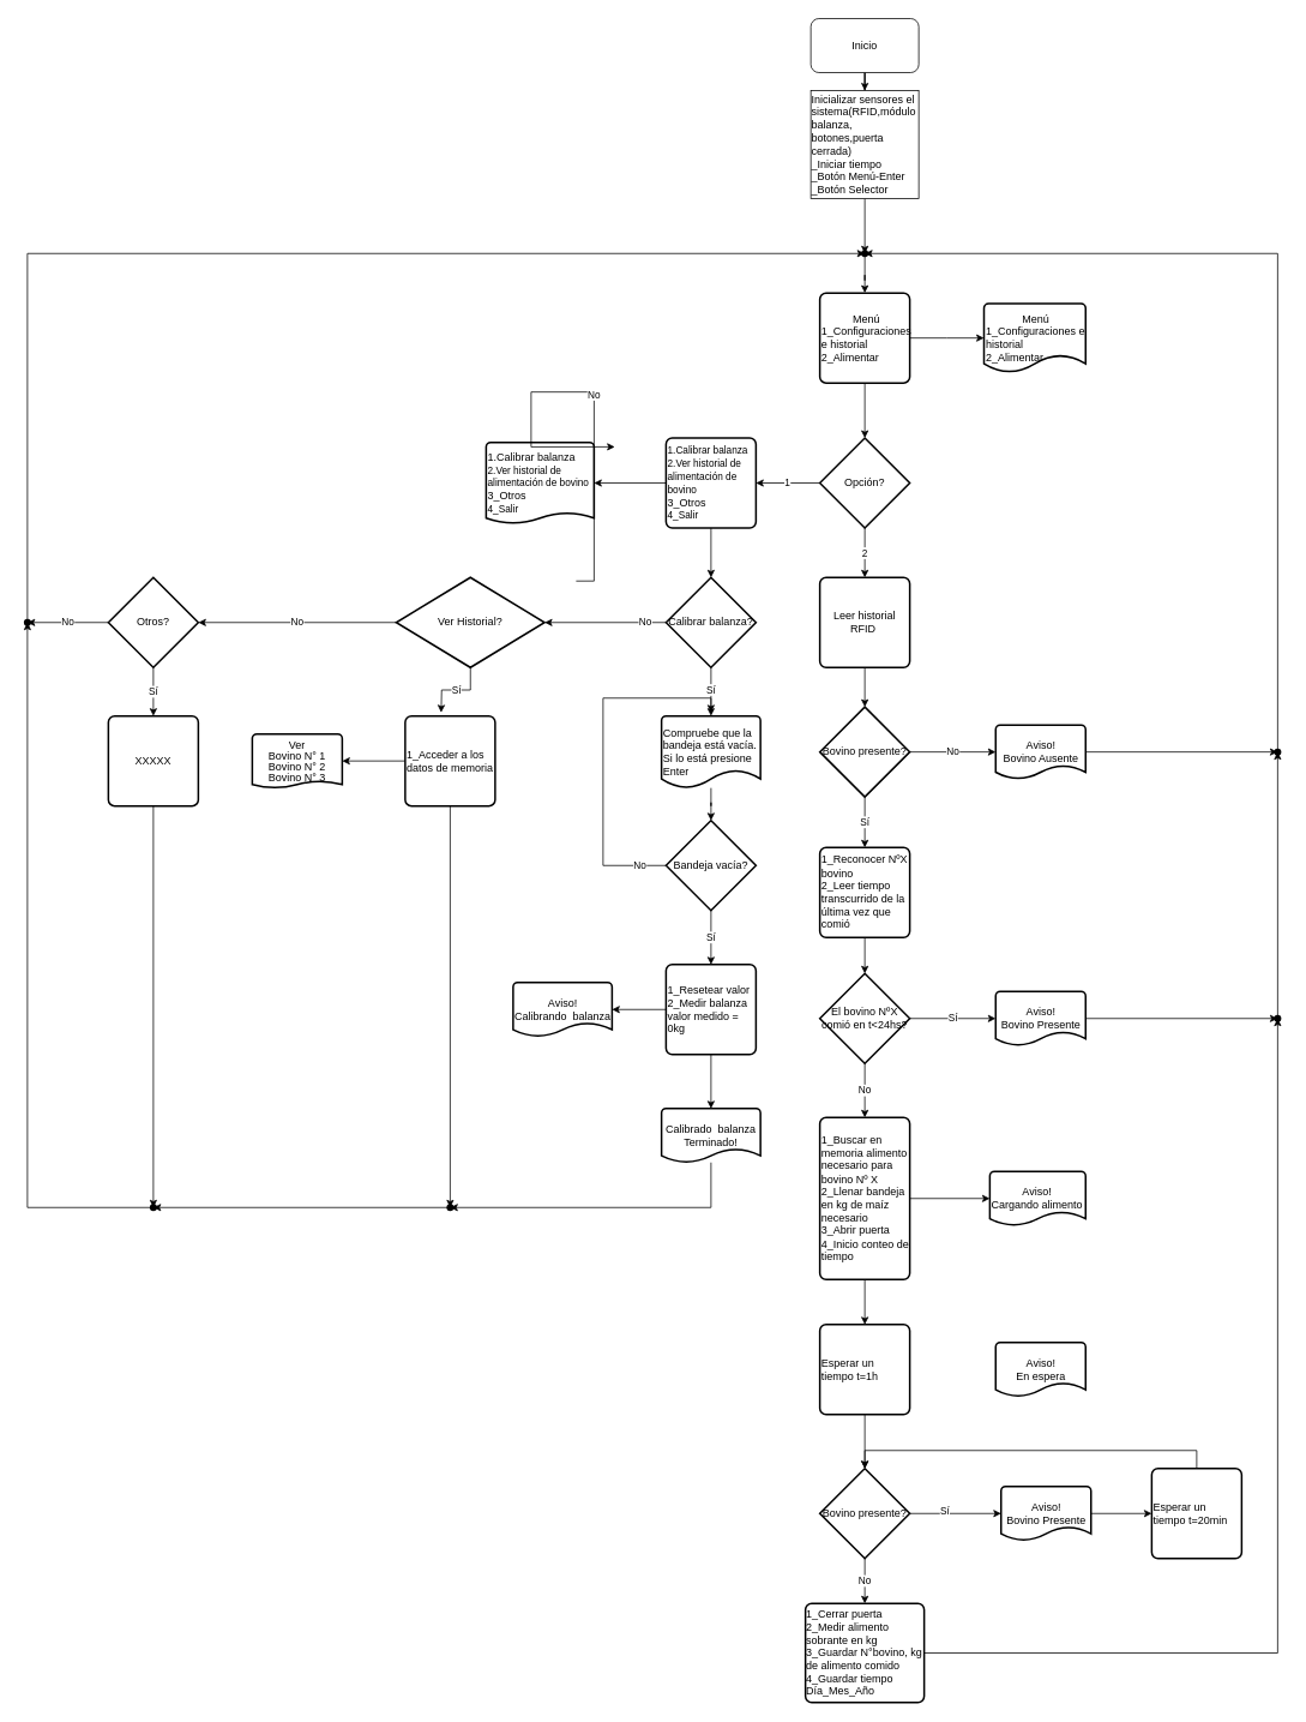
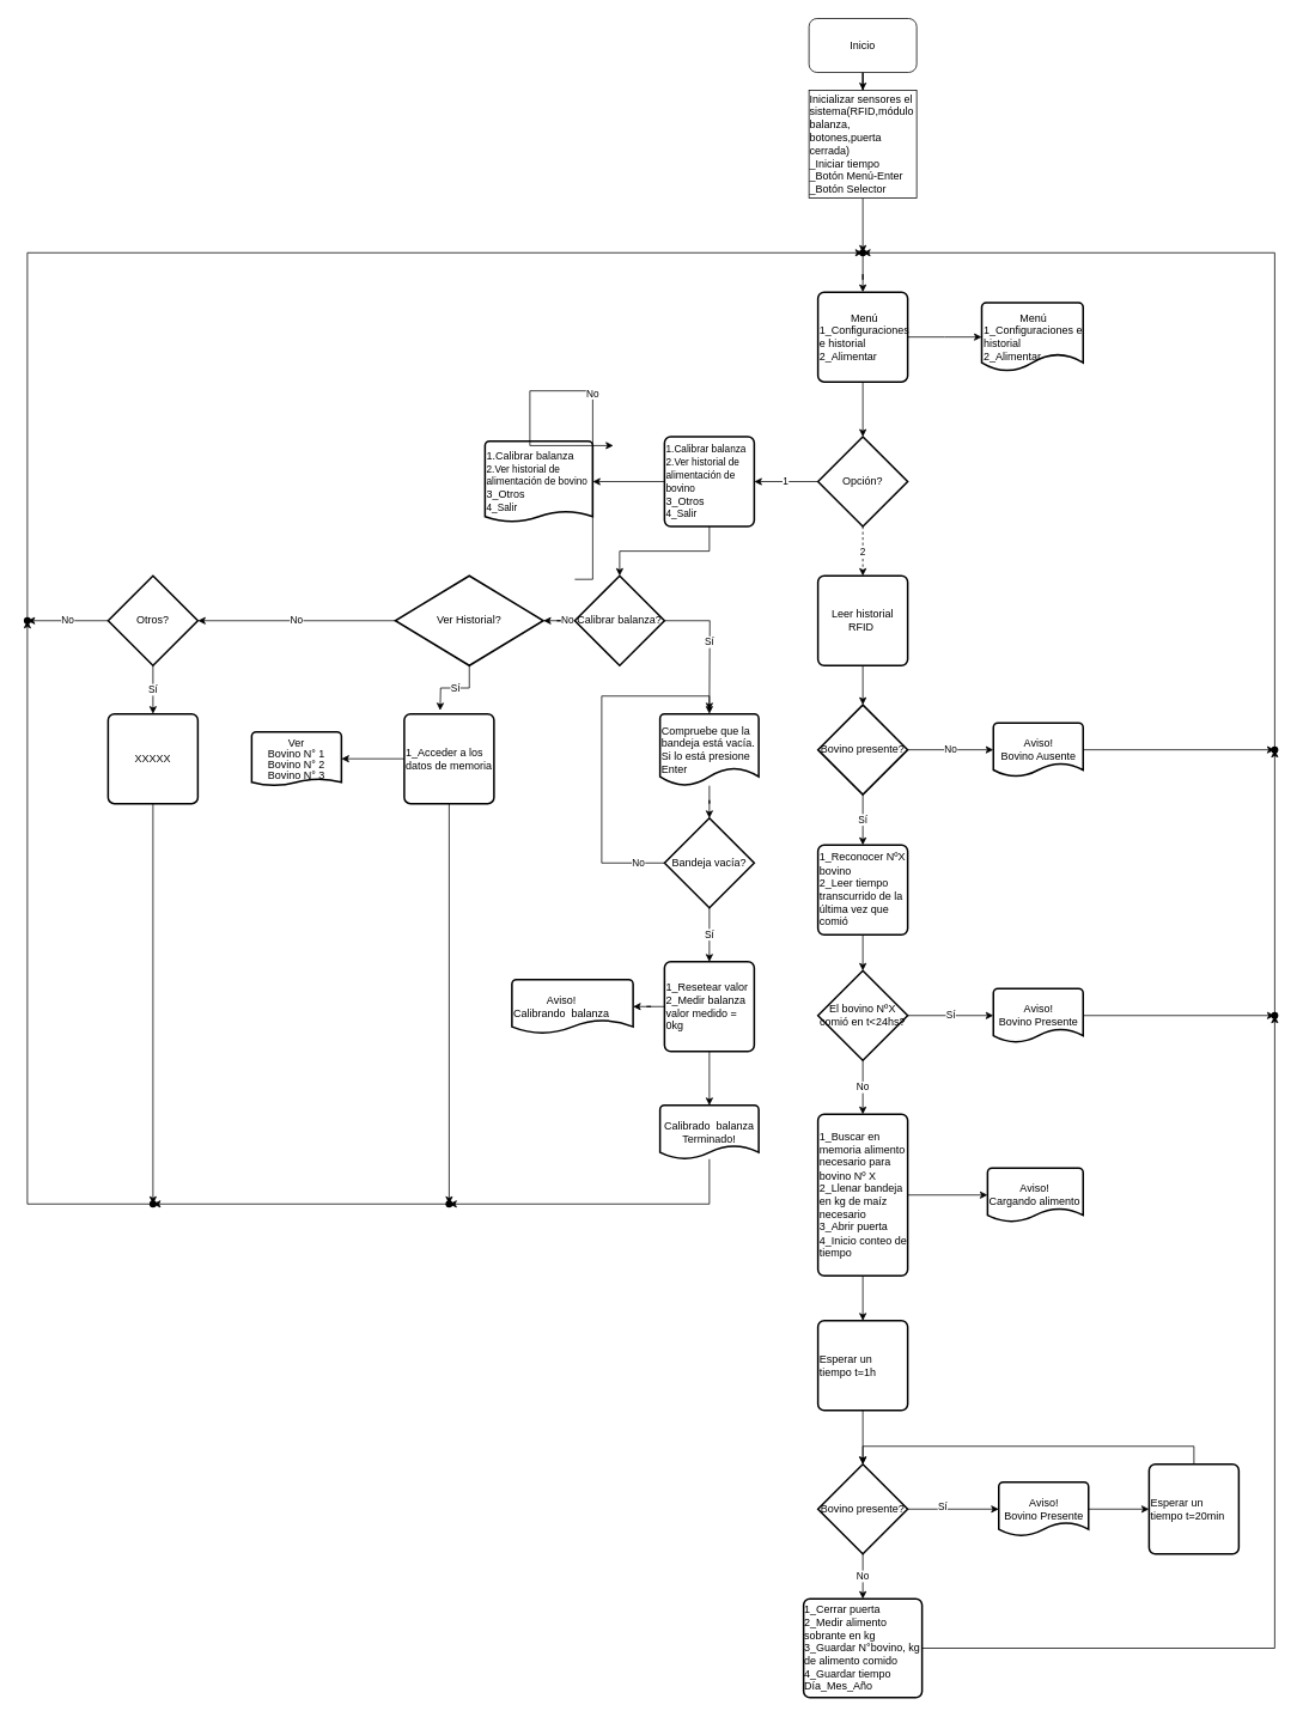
- <mxCell id="36" value="2" style="edgeStyle=orthogonalEdgeStyle;rounded=0;orthogonalLoop=1;jettySize=auto;html=1;" edge="1" parent="1" source="38" target="41"><mxGeometry relative="1" as="geometry" /></mxCell>
+ <mxCell id="36" value="2" style="edgeStyle=orthogonalEdgeStyle;rounded=0;orthogonalLoop=1;jettySize=auto;html=1;dashed=1;" edge="1" parent="1" source="38" target="41"><mxGeometry relative="1" as="geometry" /></mxCell>
- <mxCell id="47" value="Calibrar balanza?" style="strokeWidth=2;html=1;shape=mxgraph.flowchart.decision;whiteSpace=wrap;" vertex="1" parent="1"><mxGeometry x="740" y="641" width="100" height="100" as="geometry" /></mxCell>
+ <mxCell id="47" value="Calibrar balanza?" style="strokeWidth=2;html=1;shape=mxgraph.flowchart.decision;whiteSpace=wrap;" vertex="1" parent="1"><mxGeometry x="640" y="641" width="100" height="100" as="geometry" /></mxCell>
- <mxCell id="48" value="&lt;div style=&quot;text-align: center;&quot;&gt;&lt;span style=&quot;background-color: initial;&quot;&gt;Aviso!&lt;/span&gt;&lt;/div&gt;Calibrando&amp;nbsp; balanza" style="strokeWidth=2;html=1;shape=mxgraph.flowchart.document2;whiteSpace=wrap;size=0.25;align=left;" vertex="1" parent="1"><mxGeometry x="570" y="1091" width="110" height="60" as="geometry" /></mxCell>
+ <mxCell id="48" value="&lt;div style=&quot;text-align: center;&quot;&gt;&lt;span style=&quot;background-color: initial;&quot;&gt;Aviso!&lt;/span&gt;&lt;/div&gt;Calibrando&amp;nbsp; balanza" style="strokeWidth=2;html=1;shape=mxgraph.flowchart.document2;whiteSpace=wrap;size=0.25;align=left;" vertex="1" parent="1"><mxGeometry x="570" y="1091" width="135" height="60" as="geometry" /></mxCell>
- <mxCell id="57" value="Aviso!&lt;br&gt;En espera" style="strokeWidth=2;html=1;shape=mxgraph.flowchart.document2;whiteSpace=wrap;size=0.25;align=center;" vertex="1" parent="1"><mxGeometry x="1106.5" y="1491" width="100" height="60" as="geometry" /></mxCell>
